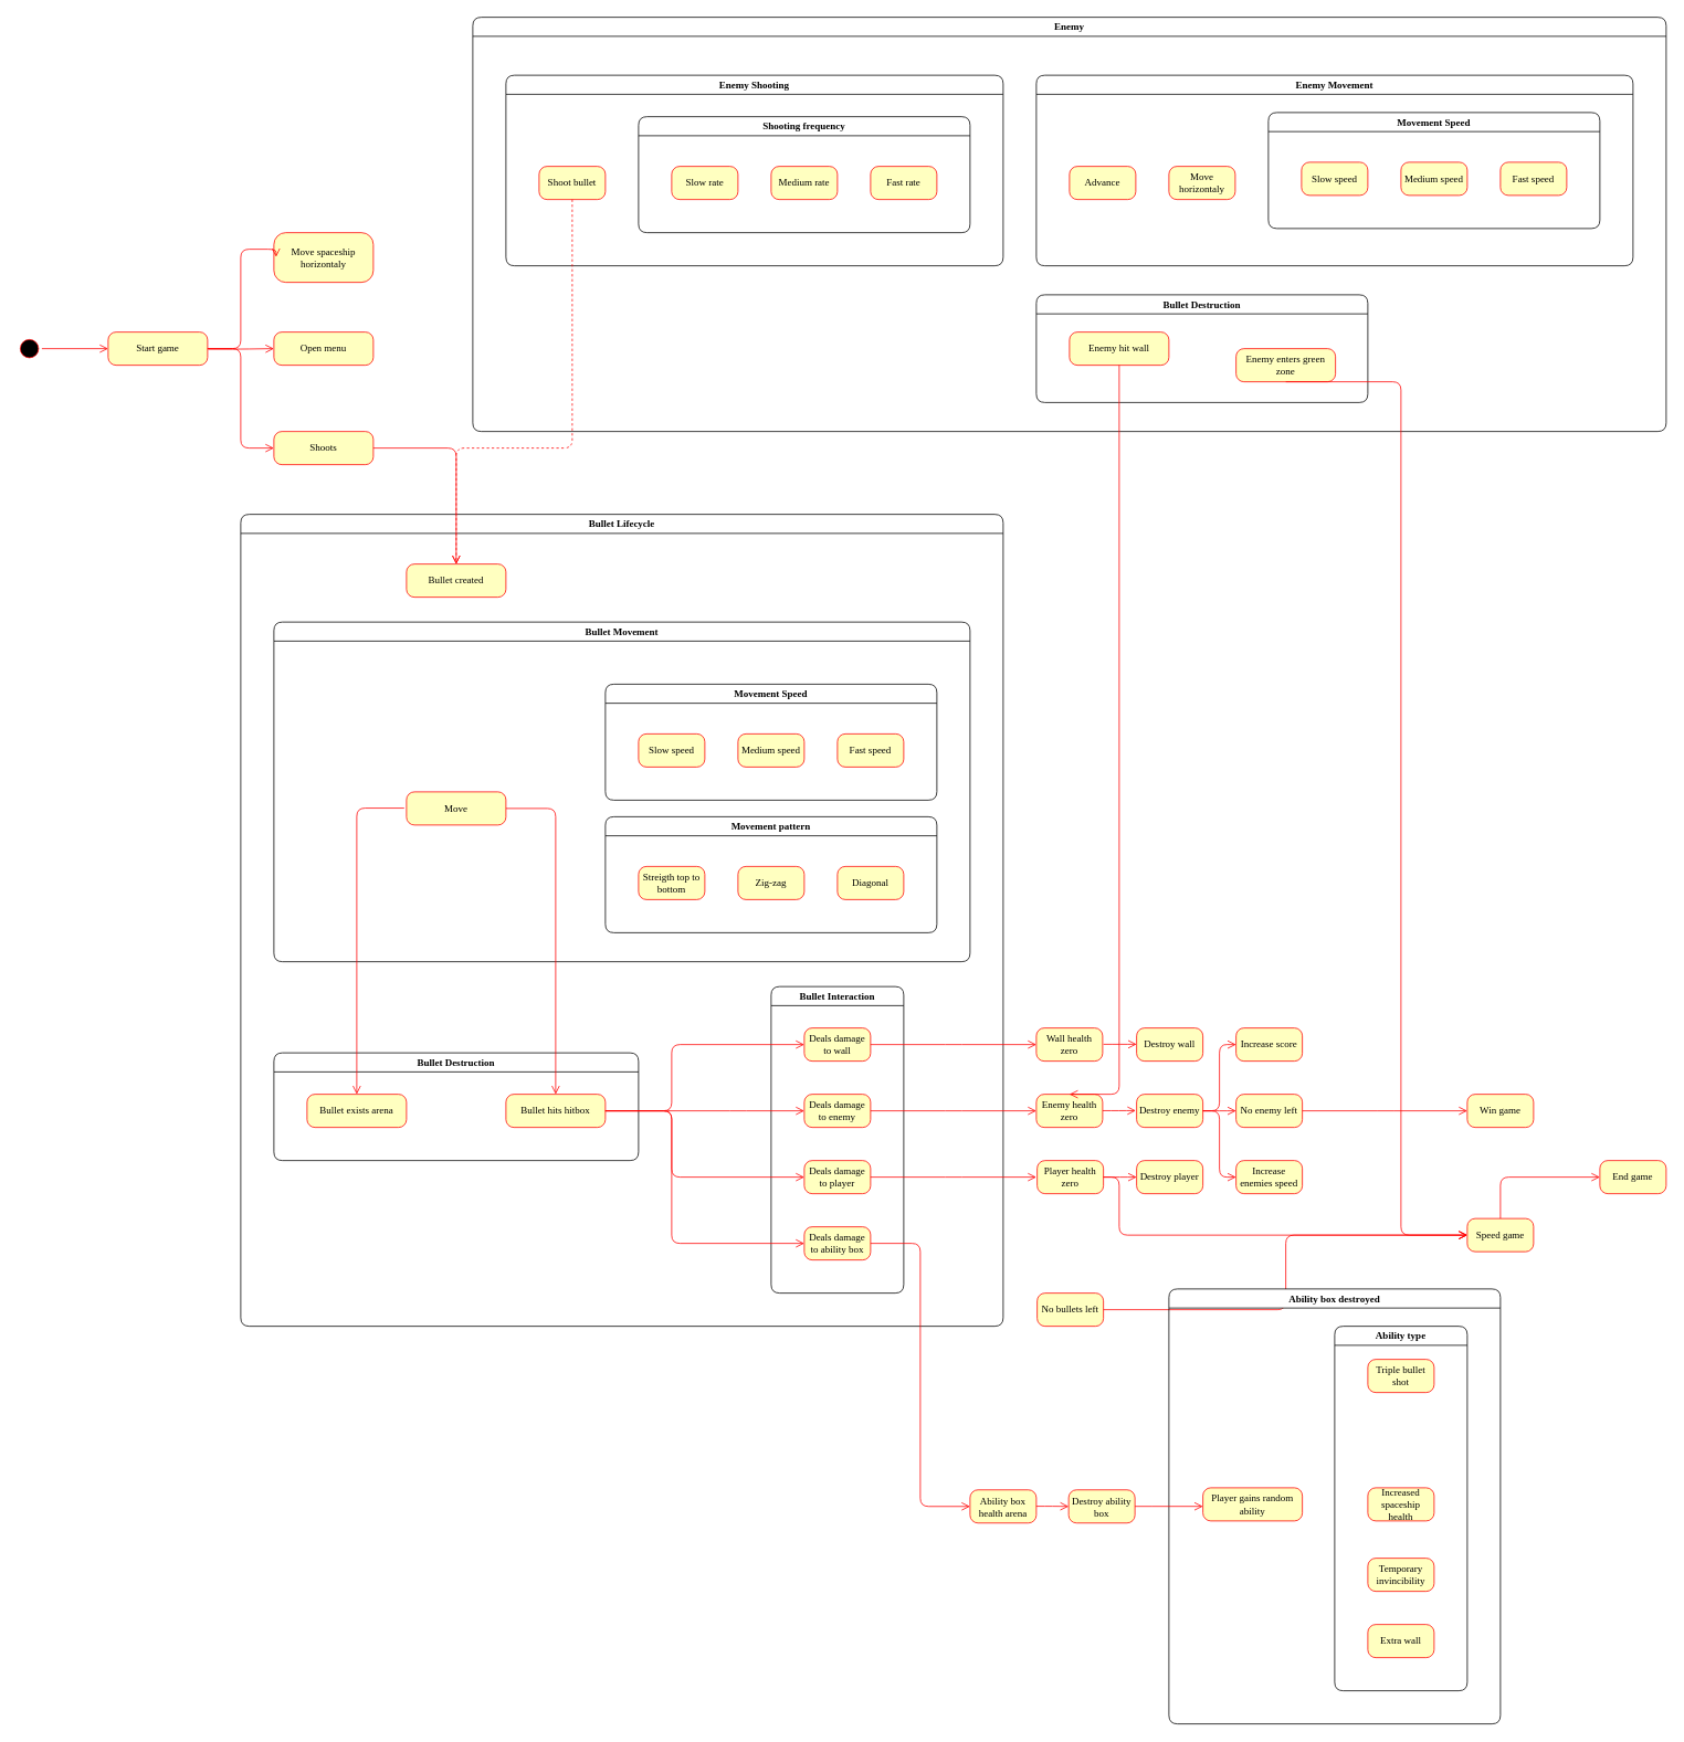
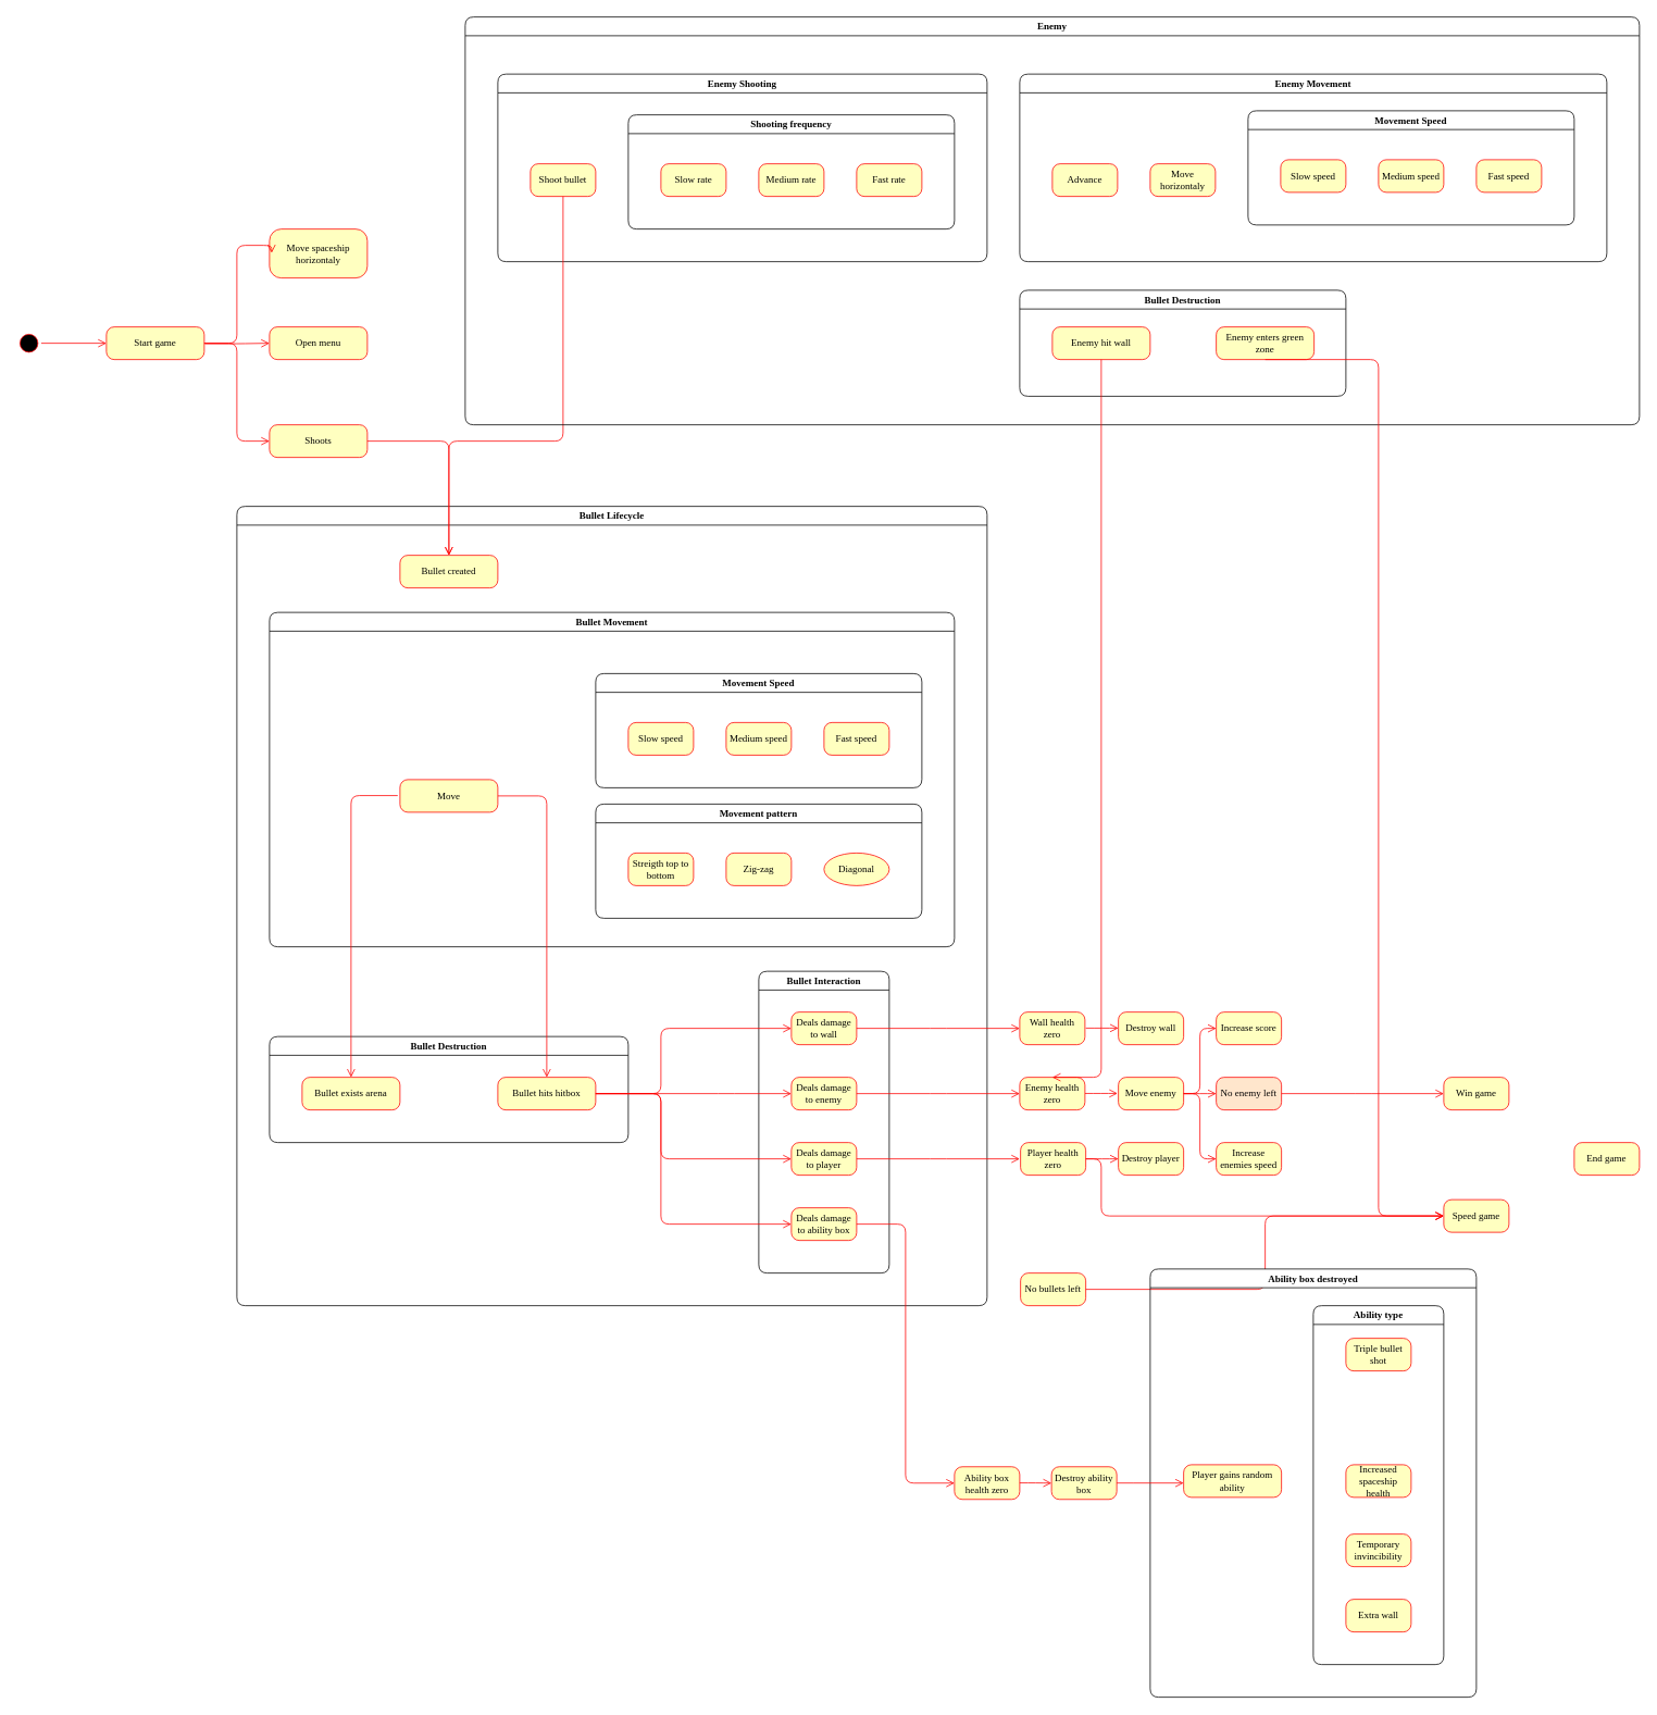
- <mxCell id="55" value="&lt;font style=&quot;color: rgb(0, 0, 0);&quot;&gt;Enemy enters green zone&lt;/font&gt;" style="rounded=1;whiteSpace=wrap;html=1;arcSize=24;fillColor=#ffffc0;strokeColor=#ff0000;shadow=0;comic=0;labelBackgroundColor=none;fontFamily=Verdana;fontSize=12;fontColor=#000000;align=center;" vertex="1" parent="54"><mxGeometry x="241" y="65" width="120" height="40" as="geometry" /></mxCell>
+ <mxCell id="55" value="&lt;font style=&quot;color: rgb(0, 0, 0);&quot;&gt;Enemy enters green zone&lt;/font&gt;" style="rounded=1;whiteSpace=wrap;html=1;arcSize=24;fillColor=#ffffc0;strokeColor=#ff0000;shadow=0;comic=0;labelBackgroundColor=none;fontFamily=Verdana;fontSize=12;fontColor=#000000;align=center;" vertex="1" parent="54"><mxGeometry x="241" y="45" width="120" height="40" as="geometry" /></mxCell>
- <mxCell id="45" style="edgeStyle=orthogonalEdgeStyle;html=1;labelBackgroundColor=none;endArrow=open;endSize=8;strokeColor=#ff0000;fontFamily=Verdana;fontSize=12;align=left;exitX=0.5;exitY=1;exitDx=0;exitDy=0;entryX=0.5;entryY=0;entryDx=0;entryDy=0;dashed=1;" edge="1" parent="1" source="44" target="22"><mxGeometry relative="1" as="geometry"><mxPoint x="460" y="550" as="sourcePoint" /><mxPoint x="560" y="690" as="targetPoint" /><Array as="points"><mxPoint x="690" y="540" /><mxPoint x="550" y="540" /></Array></mxGeometry></mxCell>
+ <mxCell id="45" style="edgeStyle=orthogonalEdgeStyle;html=1;labelBackgroundColor=none;endArrow=open;endSize=8;strokeColor=#ff0000;fontFamily=Verdana;fontSize=12;align=left;exitX=0.5;exitY=1;exitDx=0;exitDy=0;entryX=0.5;entryY=0;entryDx=0;entryDy=0;" edge="1" parent="1" source="44" target="22"><mxGeometry relative="1" as="geometry"><mxPoint x="460" y="550" as="sourcePoint" /><mxPoint x="560" y="690" as="targetPoint" /><Array as="points"><mxPoint x="690" y="540" /><mxPoint x="550" y="540" /></Array></mxGeometry></mxCell>
- <mxCell id="20" value="&lt;font style=&quot;color: rgb(0, 0, 0);&quot;&gt;Diagonal&lt;/font&gt;" style="rounded=1;whiteSpace=wrap;html=1;arcSize=24;fillColor=#ffffc0;strokeColor=#ff0000;shadow=0;comic=0;labelBackgroundColor=none;fontFamily=Verdana;fontSize=12;fontColor=#000000;align=center;" vertex="1" parent="17"><mxGeometry x="280" y="60" width="80" height="40" as="geometry" /></mxCell>
+ <mxCell id="20" value="&lt;font style=&quot;color: rgb(0, 0, 0);&quot;&gt;Diagonal&lt;/font&gt;" style="ellipse;whiteSpace=wrap;html=1;arcSize=24;fillColor=#ffffc0;strokeColor=#ff0000;shadow=0;comic=0;labelBackgroundColor=none;fontFamily=Verdana;fontSize=12;fontColor=#000000;align=center;" vertex="1" parent="17"><mxGeometry x="280" y="60" width="80" height="40" as="geometry" /></mxCell>
- <mxCell id="57" value="&lt;font style=&quot;color: rgb(0, 0, 0);&quot;&gt;Destroy enemy&lt;/font&gt;" style="rounded=1;whiteSpace=wrap;html=1;arcSize=24;fillColor=#ffffc0;strokeColor=#ff0000;shadow=0;comic=0;labelBackgroundColor=none;fontFamily=Verdana;fontSize=12;fontColor=#000000;align=center;" vertex="1" parent="1"><mxGeometry x="1371" y="1320" width="80" height="40" as="geometry" /></mxCell>
+ <mxCell id="57" value="&lt;font style=&quot;color: rgb(0, 0, 0);&quot;&gt;Move enemy&lt;/font&gt;" style="rounded=1;whiteSpace=wrap;html=1;arcSize=24;fillColor=#ffffc0;strokeColor=#ff0000;shadow=0;comic=0;labelBackgroundColor=none;fontFamily=Verdana;fontSize=12;fontColor=#000000;align=center;" vertex="1" parent="1"><mxGeometry x="1371" y="1320" width="80" height="40" as="geometry" /></mxCell>
- <mxCell id="65" value="&lt;font style=&quot;color: rgb(0, 0, 0);&quot;&gt;No enemy left&lt;/font&gt;" style="rounded=1;whiteSpace=wrap;html=1;arcSize=24;fillColor=#ffffc0;strokeColor=#ff0000;shadow=0;comic=0;labelBackgroundColor=none;fontFamily=Verdana;fontSize=12;fontColor=#000000;align=center;" vertex="1" parent="1"><mxGeometry x="1491" y="1320" width="80" height="40" as="geometry" /></mxCell>
+ <mxCell id="65" value="&lt;font style=&quot;color: rgb(0, 0, 0);&quot;&gt;No enemy left&lt;/font&gt;" style="rounded=1;whiteSpace=wrap;html=1;arcSize=24;fillColor=#ffe6cc;strokeColor=#ff0000;shadow=0;comic=0;labelBackgroundColor=none;fontFamily=Verdana;fontSize=12;fontColor=#000000;align=center;" vertex="1" parent="1"><mxGeometry x="1491" y="1320" width="80" height="40" as="geometry" /></mxCell>
- <mxCell id="63" style="edgeStyle=orthogonalEdgeStyle;html=1;labelBackgroundColor=none;endArrow=open;endSize=8;strokeColor=#ff0000;fontFamily=Verdana;fontSize=12;align=left;entryX=0;entryY=0.5;entryDx=0;entryDy=0;exitX=0.5;exitY=0;exitDx=0;exitDy=0;" edge="1" parent="1" source="77" target="62"><mxGeometry relative="1" as="geometry"><mxPoint x="1450" y="1580" as="sourcePoint" /><mxPoint x="1770" y="1675" as="targetPoint" /><Array as="points"><mxPoint x="1810" y="1420" /></Array></mxGeometry></mxCell>
- <mxCell id="72" value="&lt;font style=&quot;color: rgb(0, 0, 0);&quot;&gt;Ability box health arena&lt;/font&gt;" style="rounded=1;whiteSpace=wrap;html=1;arcSize=24;fillColor=#ffffc0;strokeColor=#ff0000;shadow=0;comic=0;labelBackgroundColor=none;fontFamily=Verdana;fontSize=12;fontColor=#000000;align=center;" vertex="1" parent="1"><mxGeometry x="1170" y="1797.5" width="80" height="40" as="geometry" /></mxCell>
+ <mxCell id="72" value="&lt;font style=&quot;color: rgb(0, 0, 0);&quot;&gt;Ability box health zero&lt;/font&gt;" style="rounded=1;whiteSpace=wrap;html=1;arcSize=24;fillColor=#ffffc0;strokeColor=#ff0000;shadow=0;comic=0;labelBackgroundColor=none;fontFamily=Verdana;fontSize=12;fontColor=#000000;align=center;" vertex="1" parent="1"><mxGeometry x="1170" y="1797.5" width="80" height="40" as="geometry" /></mxCell>
